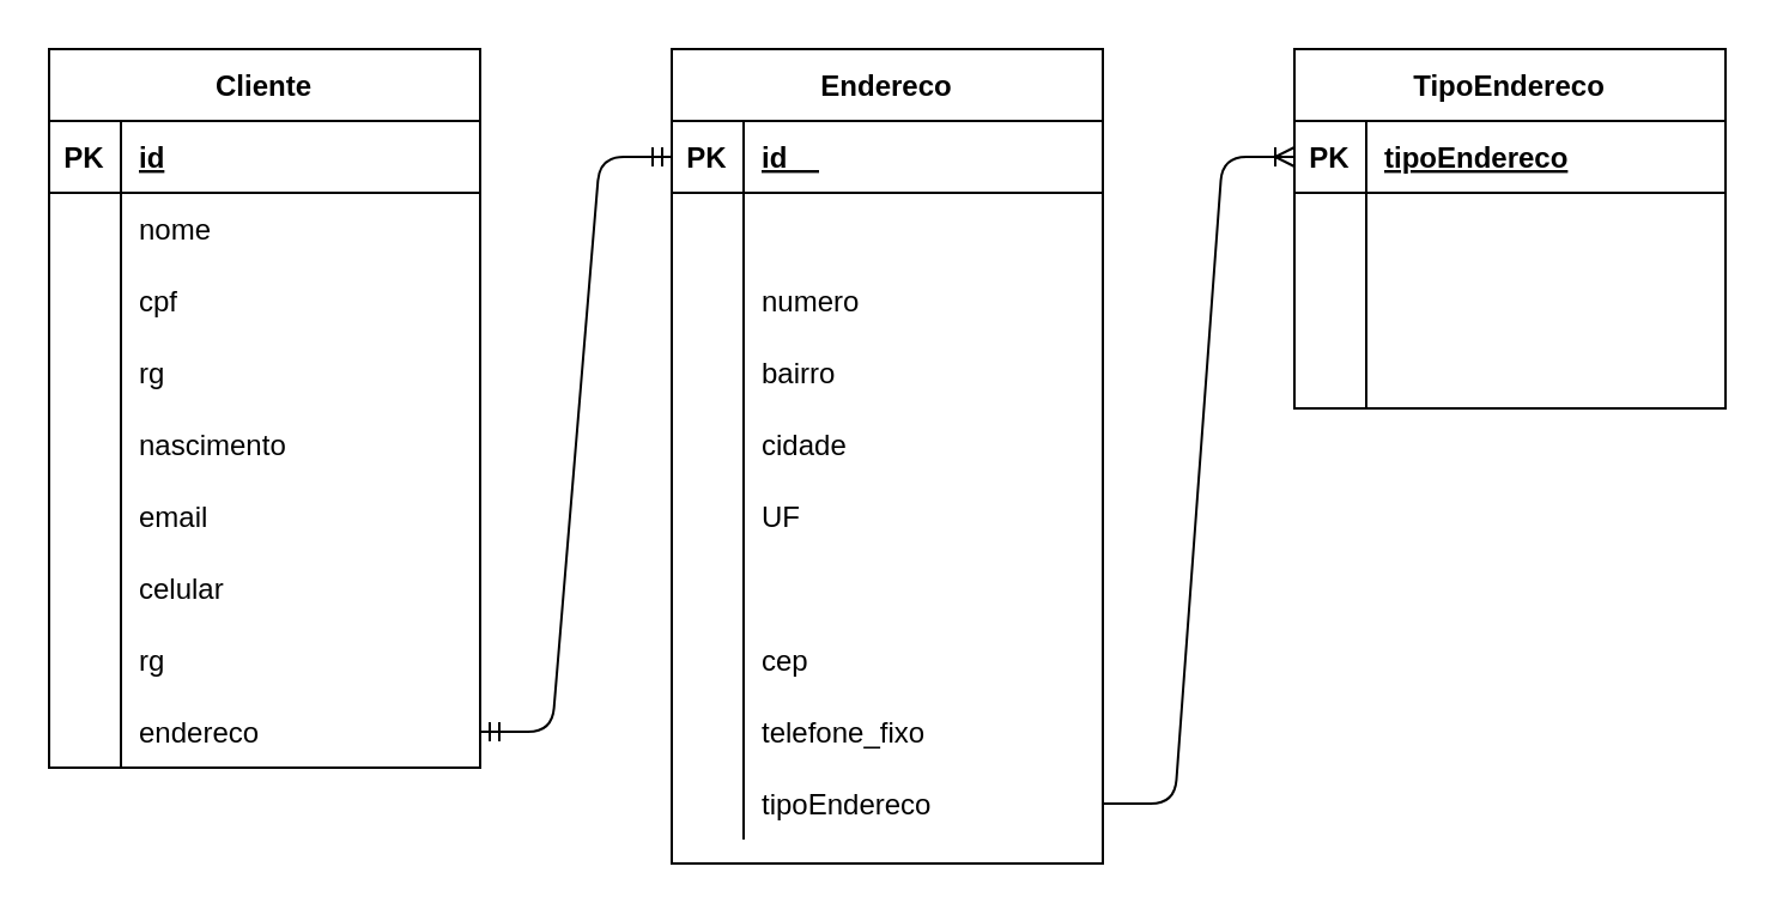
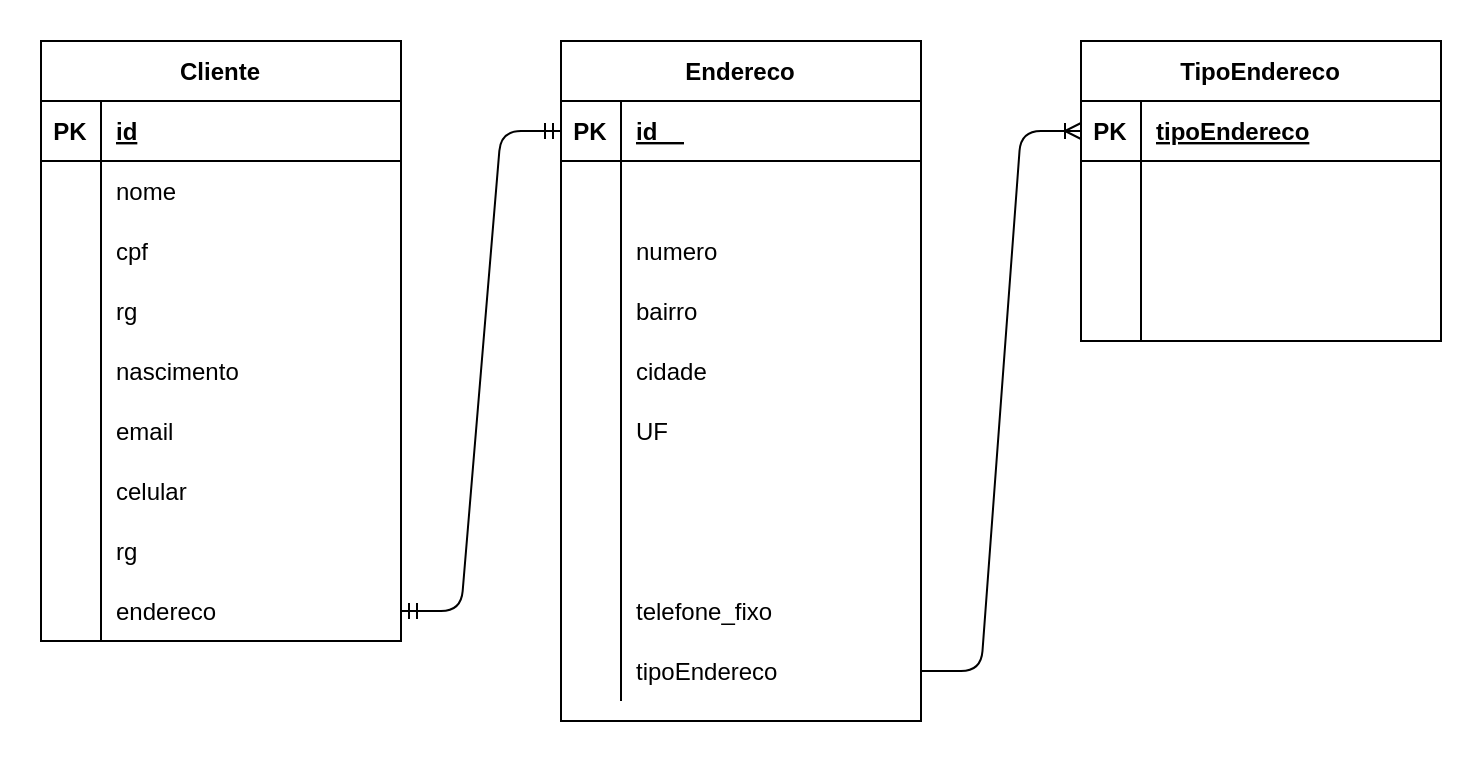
- <mxCell id="52" value="cep" style="shape=partialRectangle;connectable=0;fillColor=none;top=0;left=0;bottom=0;right=0;align=left;spacingLeft=6;overflow=hidden;" vertex="1" parent="50"><mxGeometry x="30" width="150" height="30" as="geometry" /></mxCell>
